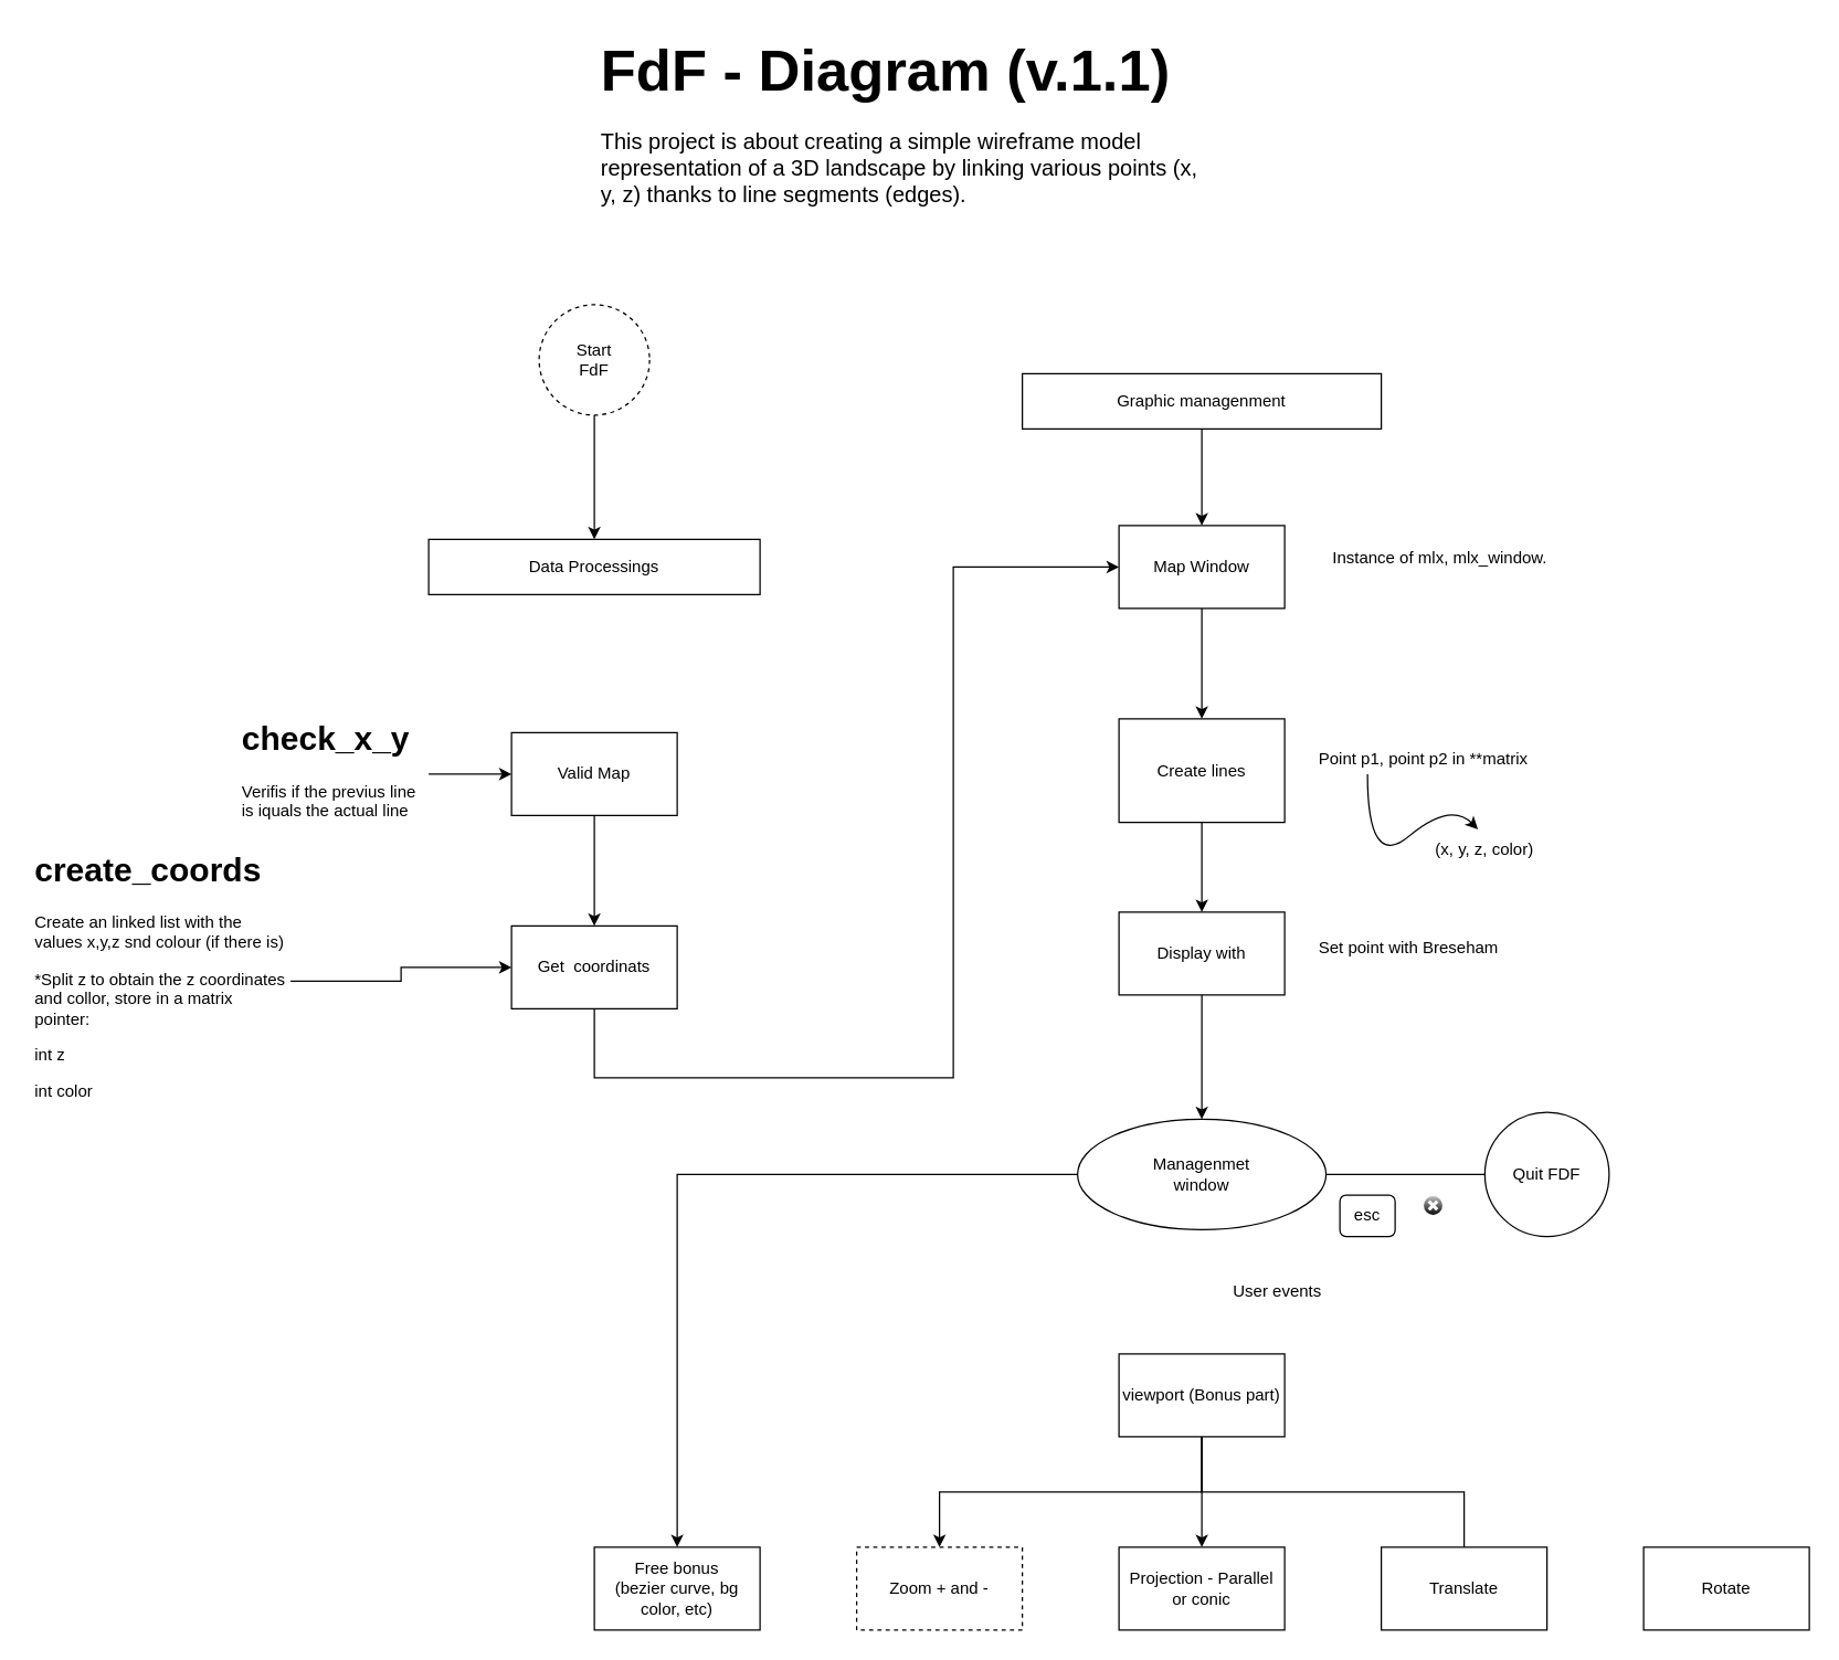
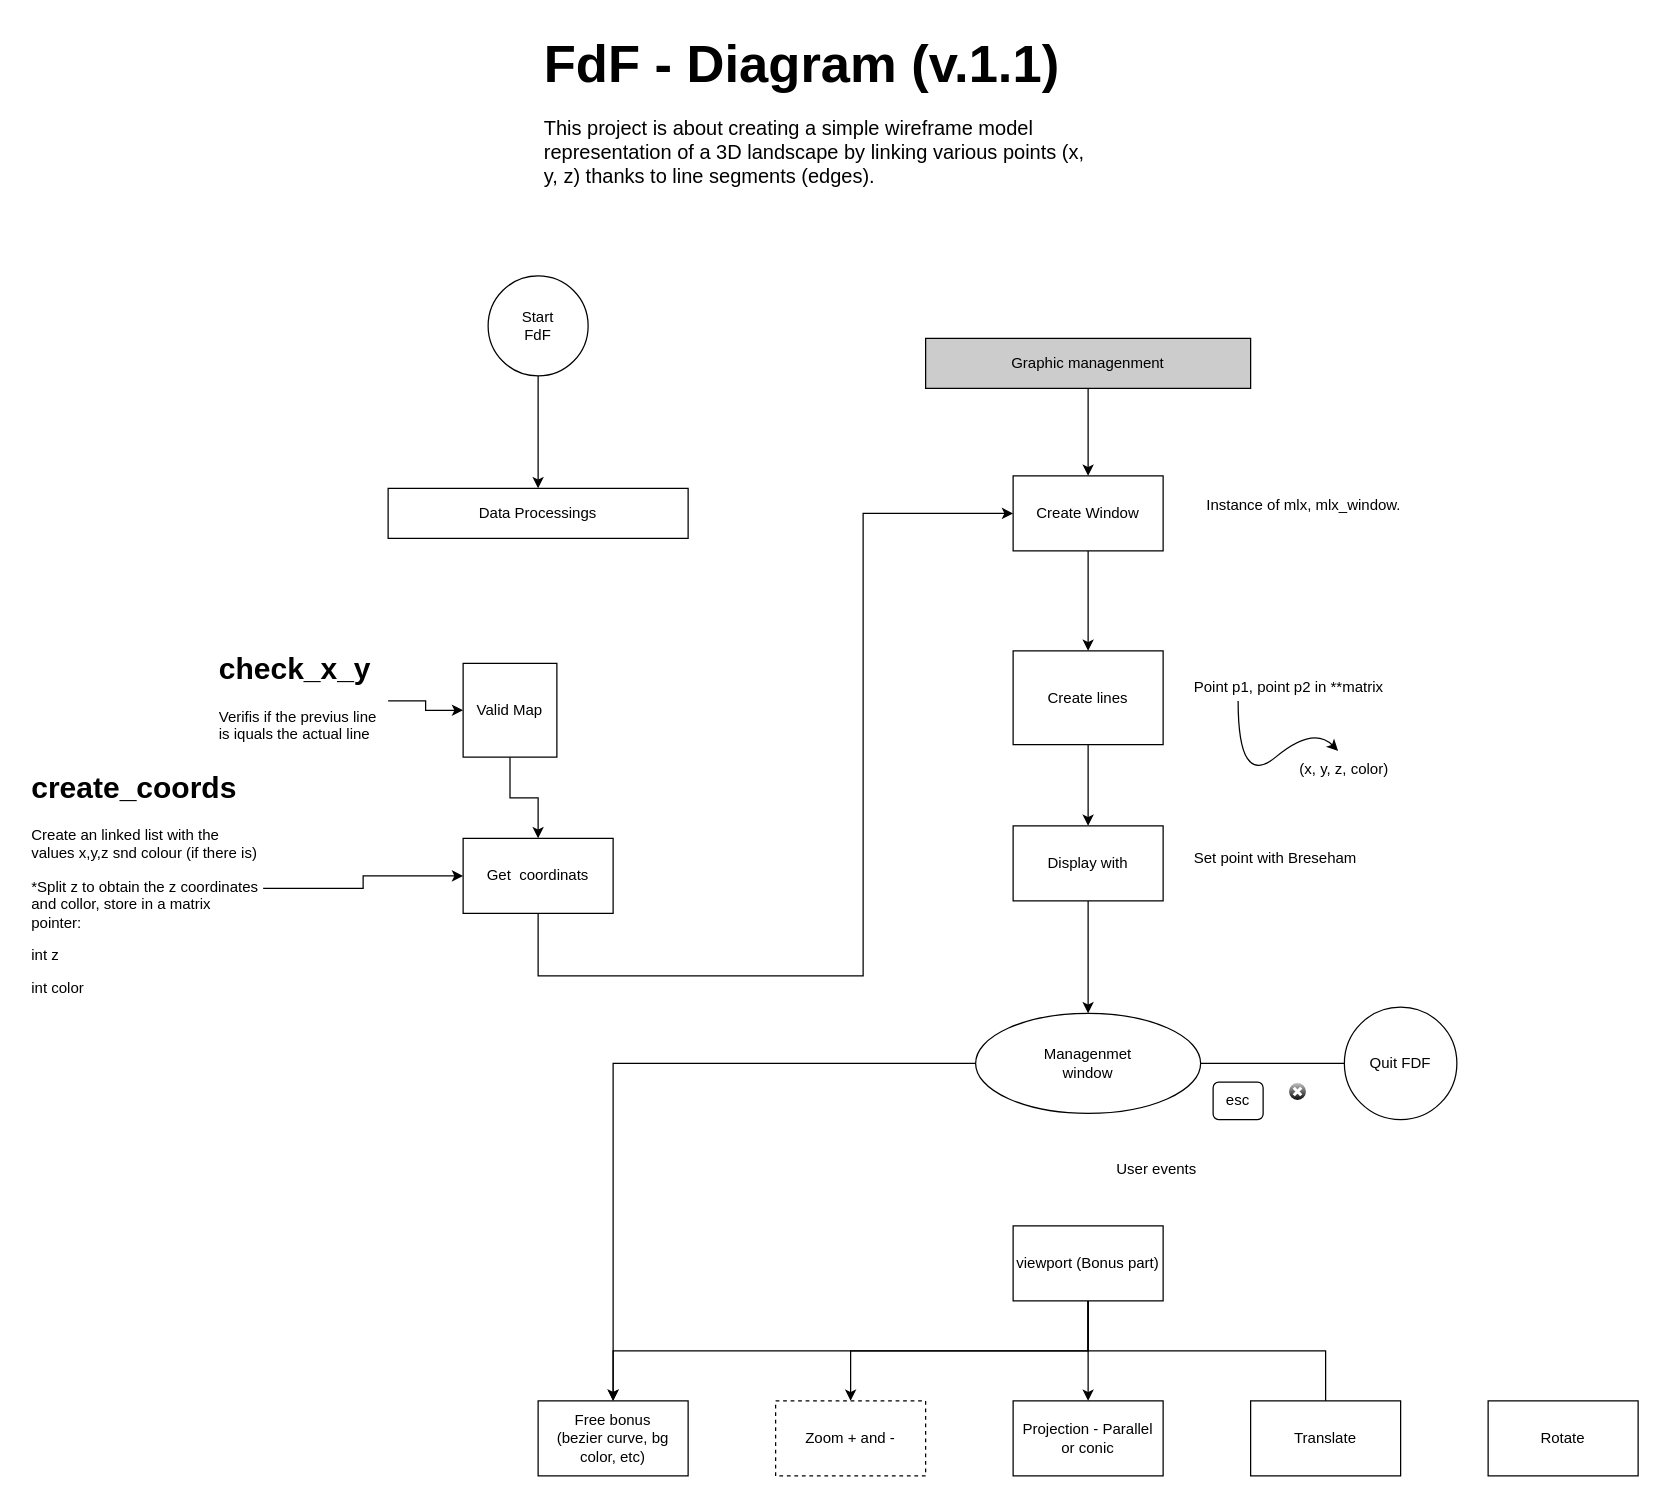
- <mxCell id="3" value="Start&lt;br&gt;FdF" style="ellipse;whiteSpace=wrap;html=1;aspect=fixed;dashed=1;" vertex="1" parent="1"><mxGeometry x="390" y="220" width="80" height="80" as="geometry" /></mxCell>
+ <mxCell id="3" value="Start&lt;br&gt;FdF" style="ellipse;whiteSpace=wrap;html=1;aspect=fixed;" vertex="1" parent="1"><mxGeometry x="390" y="220" width="80" height="80" as="geometry" /></mxCell>
- <mxCell id="16" value="Graphic managenment" style="rounded=0;whiteSpace=wrap;html=1;" vertex="1" parent="1"><mxGeometry x="740" y="270" width="260" height="40" as="geometry" /></mxCell>
+ <mxCell id="16" value="Graphic managenment" style="rounded=0;whiteSpace=wrap;html=1;fillColor=#cccccc;" vertex="1" parent="1"><mxGeometry x="740" y="270" width="260" height="40" as="geometry" /></mxCell>
- <mxCell id="14" value="Map Window" style="whiteSpace=wrap;html=1;" vertex="1" parent="1"><mxGeometry x="810" y="380" width="120" height="60" as="geometry" /></mxCell>
+ <mxCell id="14" value="Create Window" style="whiteSpace=wrap;html=1;" vertex="1" parent="1"><mxGeometry x="810" y="380" width="120" height="60" as="geometry" /></mxCell>
- <mxCell id="6" value="Valid Map" style="whiteSpace=wrap;html=1;" vertex="1" parent="1"><mxGeometry x="370" y="530" width="120" height="60" as="geometry" /></mxCell>
+ <mxCell id="6" value="Valid Map" style="whiteSpace=wrap;html=1;" vertex="1" parent="1"><mxGeometry x="370" y="530" width="75" height="75" as="geometry" /></mxCell>
+ <mxCell id="28" value="" style="edgeStyle=orthogonalEdgeStyle;rounded=0;orthogonalLoop=1;jettySize=auto;html=1;" edge="1" parent="1" source="29" target="42"><mxGeometry relative="1" as="geometry"><Array as="points"><mxPoint x="870" y="1080" /><mxPoint x="490" y="1080" /></Array></mxGeometry></mxCell>
